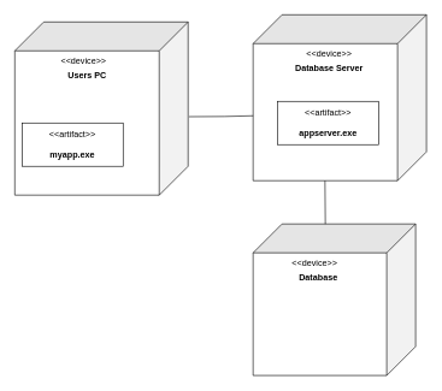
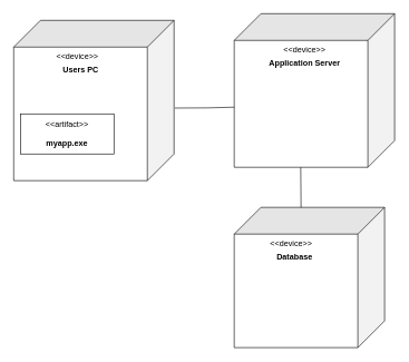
- <mxCell id="7" value="&lt;b&gt;Database Server&lt;/b&gt;" style="text;html=1;align=center;verticalAlign=middle;resizable=0;points=[];autosize=1;strokeColor=none;fillColor=none;" parent="1" vertex="1"><mxGeometry x="390" y="80" width="130" height="30" as="geometry" /></mxCell>
+ <mxCell id="7" value="&lt;b&gt;Application Server&lt;/b&gt;" style="text;html=1;align=center;verticalAlign=middle;resizable=0;points=[];autosize=1;strokeColor=none;fillColor=none;" parent="1" vertex="1"><mxGeometry x="390" y="80" width="130" height="30" as="geometry" /></mxCell>
- <mxCell id="11" value="&amp;lt;&amp;lt;artifact&amp;gt;&amp;gt;&lt;br&gt;&lt;br&gt;&lt;b&gt;appserver.exe&lt;/b&gt;" style="html=1;align=center;verticalAlign=middle;dashed=0;whiteSpace=wrap;" parent="1" vertex="1"><mxGeometry x="384" y="140" width="140" height="60" as="geometry" /></mxCell>
